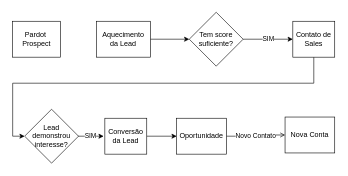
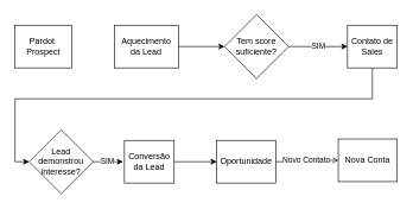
- <mxCell id="14" value="Oportunidade" style="rounded=0;whiteSpace=wrap;html=1;" vertex="1" parent="1"><mxGeometry x="294" y="197" width="83" height="60" as="geometry" /></mxCell>
+ <mxCell id="14" value="Oportunidade" style="rounded=0;whiteSpace=wrap;html=1;" vertex="1" parent="1"><mxGeometry x="304" y="197" width="83" height="60" as="geometry" /></mxCell>
